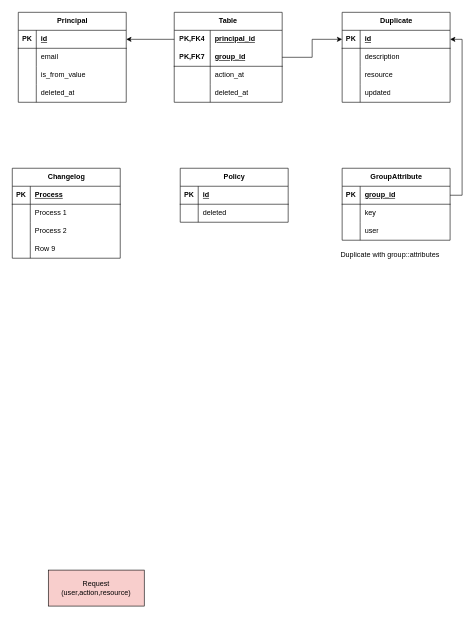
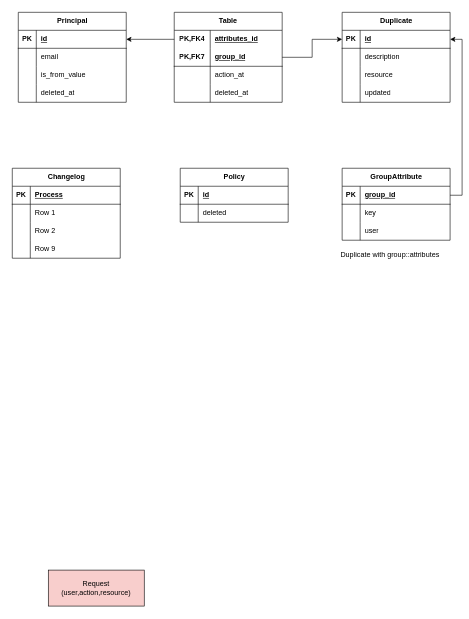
- <mxCell id="61" value="principal_id" style="shape=partialRectangle;connectable=0;fillColor=none;top=0;left=0;bottom=0;right=0;align=left;spacingLeft=6;fontStyle=5;overflow=hidden;html=1;whiteSpace=wrap;" vertex="1" parent="59"><mxGeometry x="60" width="120" height="30" as="geometry"><mxRectangle width="120" height="30" as="alternateBounds" /></mxGeometry></mxCell>
+ <mxCell id="61" value="attributes_id" style="shape=partialRectangle;connectable=0;fillColor=none;top=0;left=0;bottom=0;right=0;align=left;spacingLeft=6;fontStyle=5;overflow=hidden;html=1;whiteSpace=wrap;" vertex="1" parent="59"><mxGeometry x="60" width="120" height="30" as="geometry"><mxRectangle width="120" height="30" as="alternateBounds" /></mxGeometry></mxCell>
- <mxCell id="51" value="Process 1" style="shape=partialRectangle;connectable=0;fillColor=none;top=0;left=0;bottom=0;right=0;align=left;spacingLeft=6;overflow=hidden;whiteSpace=wrap;html=1;" vertex="1" parent="49"><mxGeometry x="30" width="150" height="30" as="geometry"><mxRectangle width="150" height="30" as="alternateBounds" /></mxGeometry></mxCell>
+ <mxCell id="51" value="Row 1" style="shape=partialRectangle;connectable=0;fillColor=none;top=0;left=0;bottom=0;right=0;align=left;spacingLeft=6;overflow=hidden;whiteSpace=wrap;html=1;" vertex="1" parent="49"><mxGeometry x="30" width="150" height="30" as="geometry"><mxRectangle width="150" height="30" as="alternateBounds" /></mxGeometry></mxCell>
- <mxCell id="54" value="Process 2" style="shape=partialRectangle;connectable=0;fillColor=none;top=0;left=0;bottom=0;right=0;align=left;spacingLeft=6;overflow=hidden;whiteSpace=wrap;html=1;" vertex="1" parent="52"><mxGeometry x="30" width="150" height="30" as="geometry"><mxRectangle width="150" height="30" as="alternateBounds" /></mxGeometry></mxCell>
+ <mxCell id="54" value="Row 2" style="shape=partialRectangle;connectable=0;fillColor=none;top=0;left=0;bottom=0;right=0;align=left;spacingLeft=6;overflow=hidden;whiteSpace=wrap;html=1;" vertex="1" parent="52"><mxGeometry x="30" width="150" height="30" as="geometry"><mxRectangle width="150" height="30" as="alternateBounds" /></mxGeometry></mxCell>
